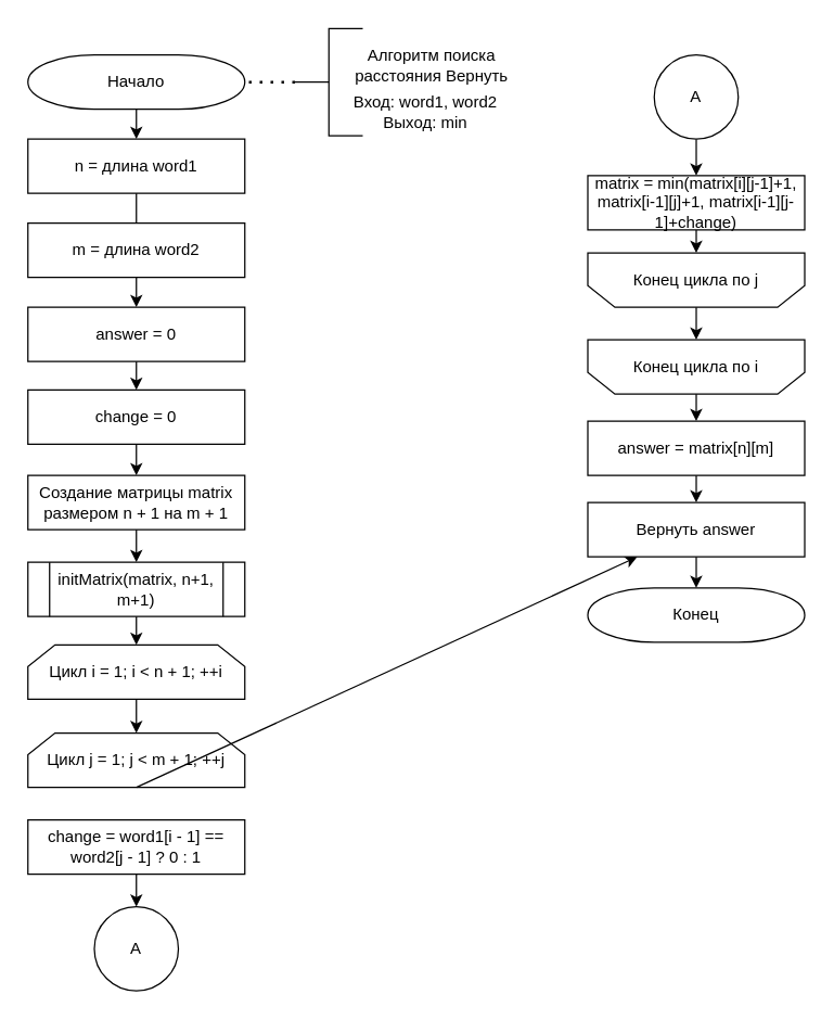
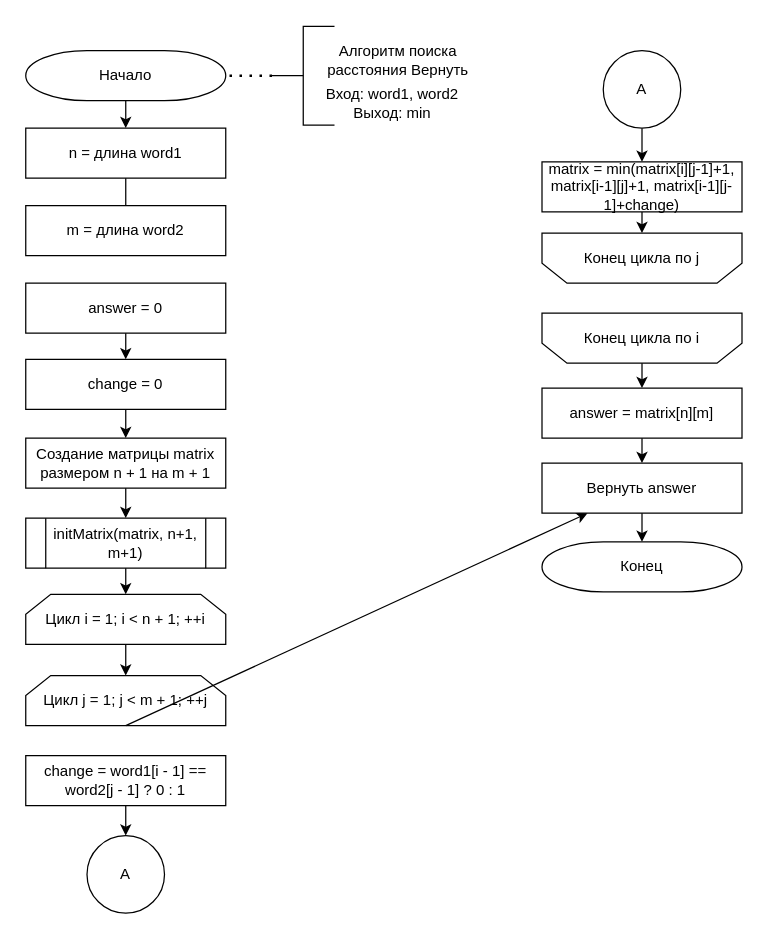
- <mxCell id="20" value="" style="endArrow=classic;html=1;rounded=0;entryX=0.5;entryY=0;entryDx=0;entryDy=0;exitX=0.5;exitY=1;exitDx=0;exitDy=0;" edge="1" parent="1" source="10" target="11"><mxGeometry width="50" height="50" relative="1" as="geometry"><mxPoint x="281" y="276" as="sourcePoint" /><mxPoint x="331" y="226" as="targetPoint" /></mxGeometry></mxCell>
- <mxCell id="28" value="" style="endArrow=classic;html=1;rounded=0;entryX=0.5;entryY=1;entryDx=0;entryDy=0;exitX=0.5;exitY=0;exitDx=0;exitDy=0;" edge="1" parent="1" source="16" target="27"><mxGeometry width="50" height="50" relative="1" as="geometry"><mxPoint x="642" y="430" as="sourcePoint" /><mxPoint x="692" y="380" as="targetPoint" /></mxGeometry></mxCell>
